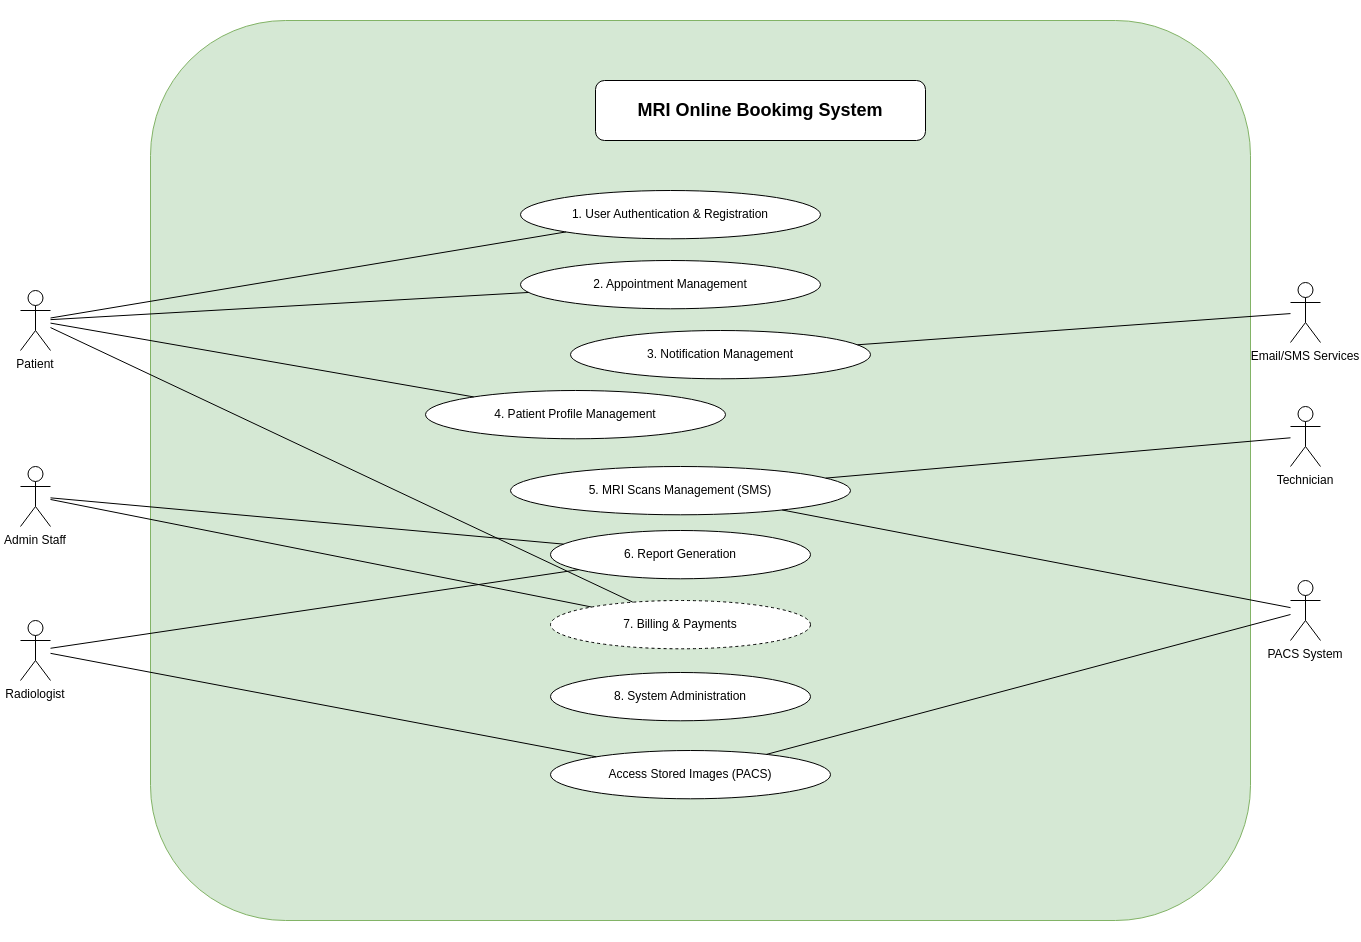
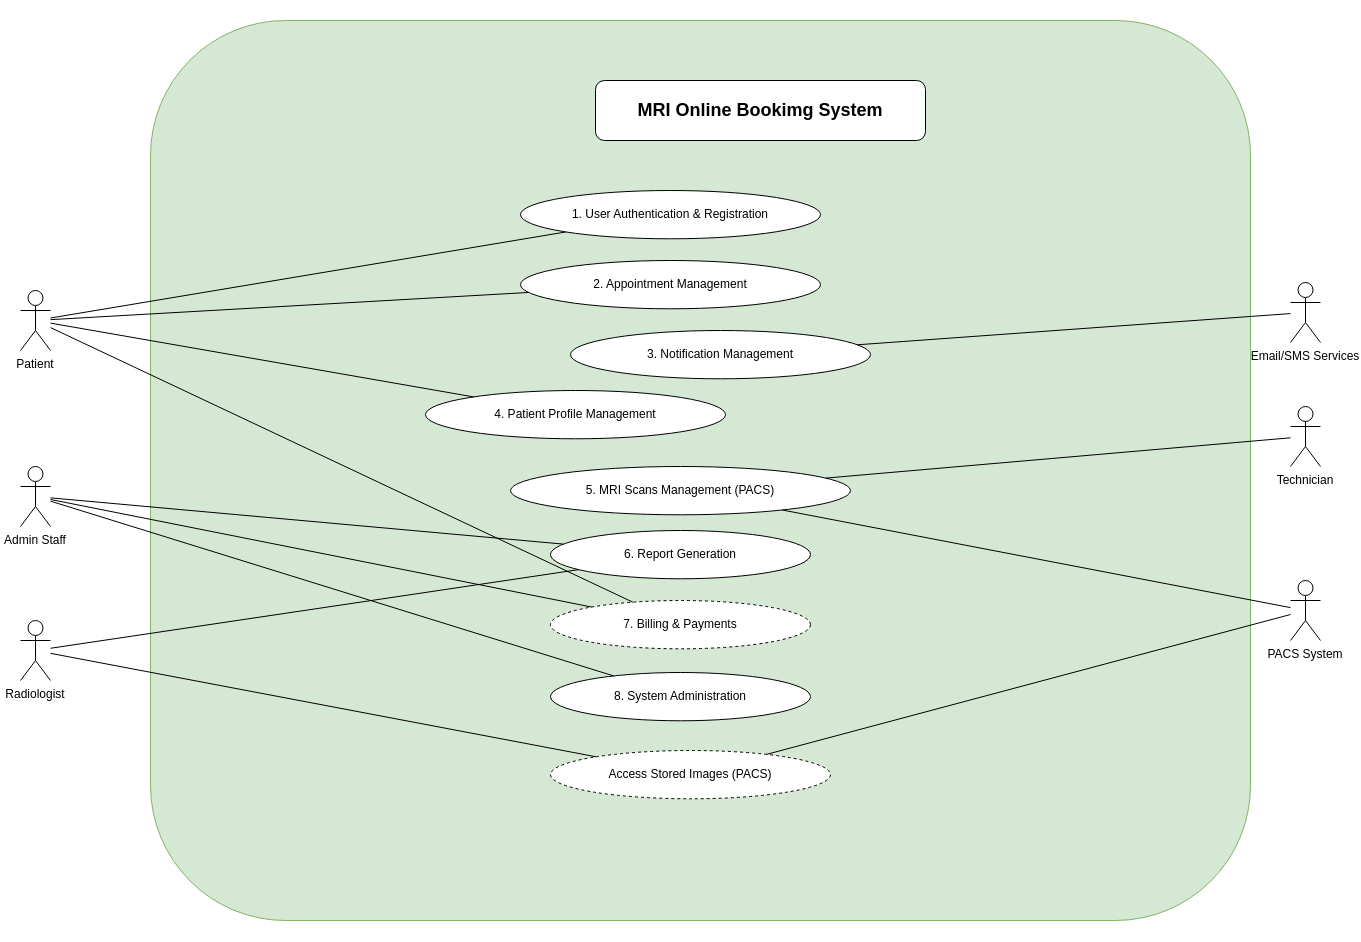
- <mxCell id="8" value="5. MRI Scans Management (SMS)" style="ellipse;whiteSpace=wrap;html=1;" vertex="1" parent="2"><mxGeometry x="360" y="446" width="340" height="48.293" as="geometry" /></mxCell>
+ <mxCell id="8" value="5. MRI Scans Management (PACS)" style="ellipse;whiteSpace=wrap;html=1;" vertex="1" parent="2"><mxGeometry x="360" y="446" width="340" height="48.293" as="geometry" /></mxCell>
+ <mxCell id="26" style="endArrow=none;" edge="1" parent="1" source="16" target="10"><mxGeometry relative="1" as="geometry" /></mxCell>
- <mxCell id="9" value="Access Stored Images (PACS)" style="ellipse;whiteSpace=wrap;html=1;" vertex="1" parent="2"><mxGeometry x="400" y="730.005" width="280" height="48.293" as="geometry" /></mxCell>
+ <mxCell id="9" value="Access Stored Images (PACS)" style="ellipse;whiteSpace=wrap;html=1;dashed=1;" vertex="1" parent="2"><mxGeometry x="400" y="730.005" width="280" height="48.293" as="geometry" /></mxCell>
